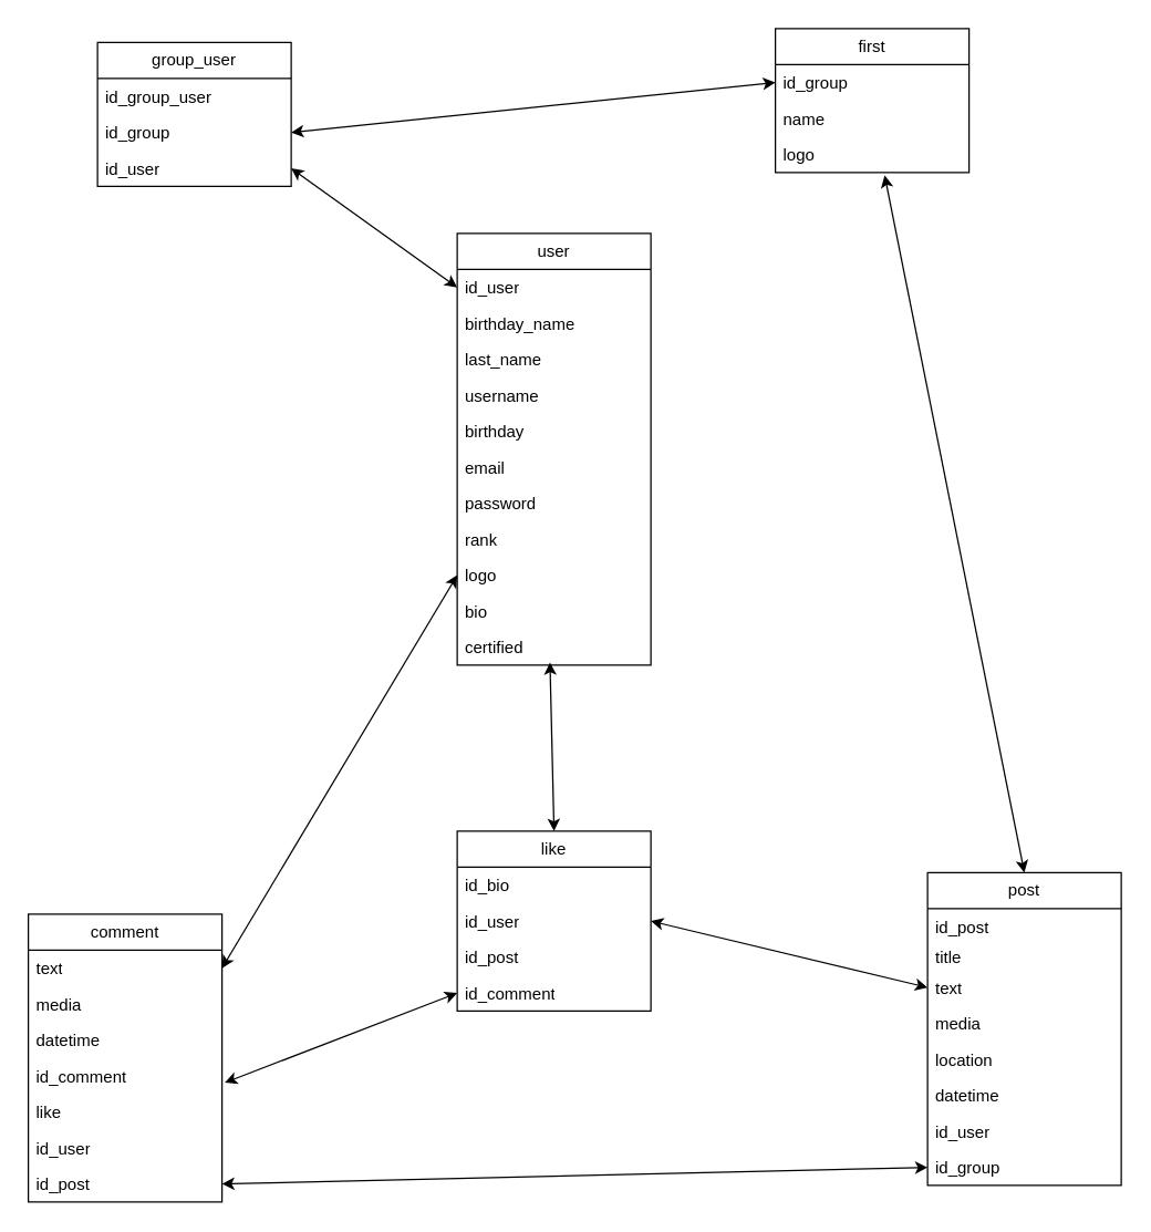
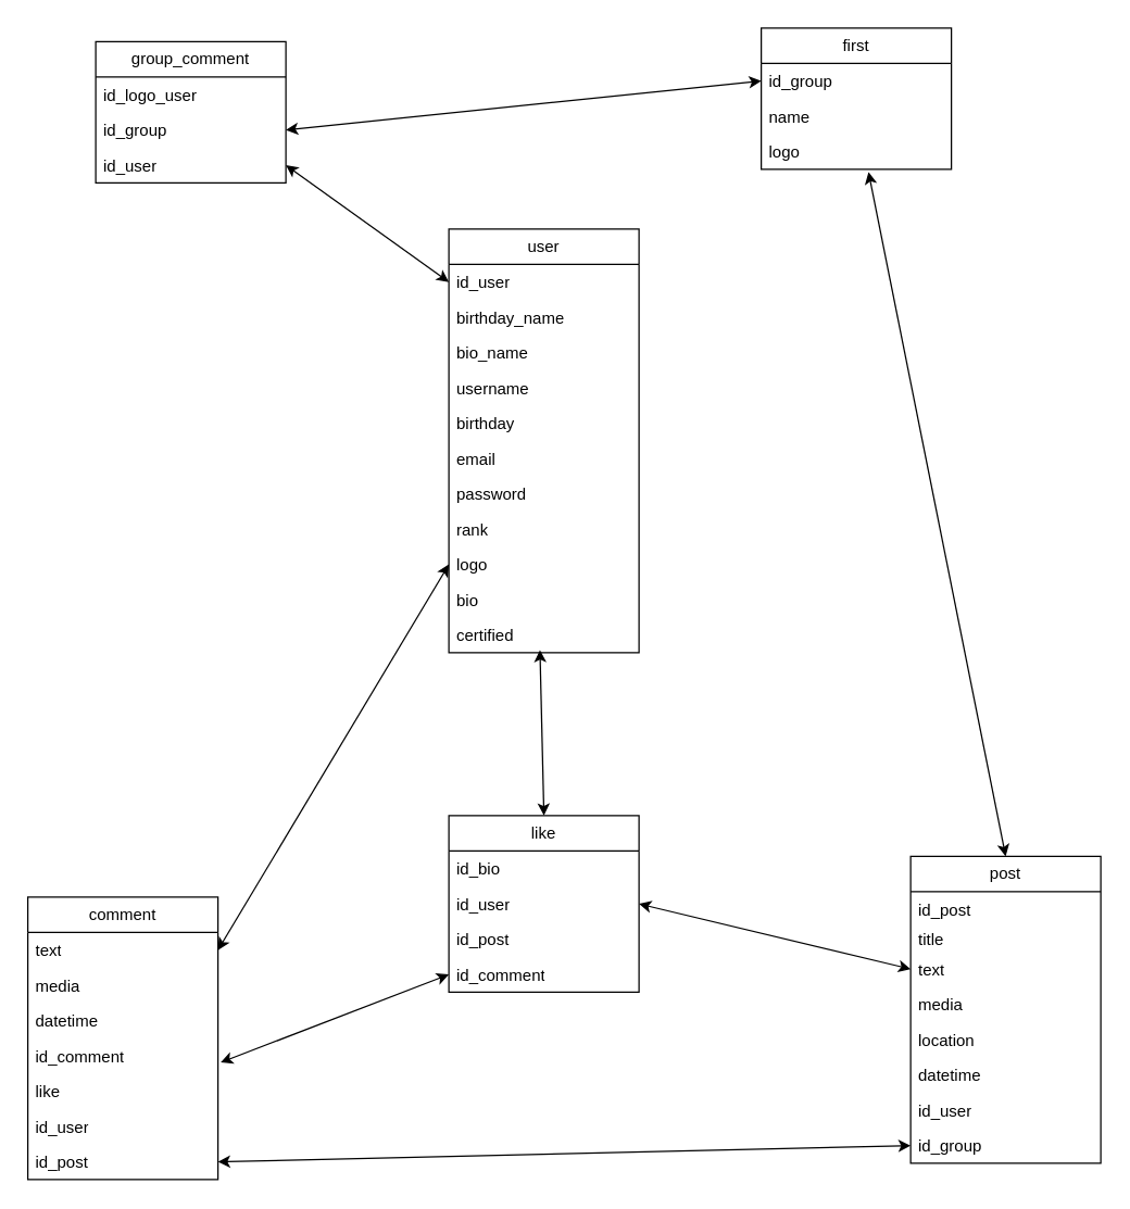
- <mxCell id="27" value="group_user" style="swimlane;fontStyle=0;childLayout=stackLayout;horizontal=1;startSize=26;fillColor=none;horizontalStack=0;resizeParent=1;resizeParentMax=0;resizeLast=0;collapsible=1;marginBottom=0;whiteSpace=wrap;html=1;" parent="1" vertex="1"><mxGeometry x="70" y="30" width="140" height="104" as="geometry" /></mxCell>
+ <mxCell id="27" value="group_comment" style="swimlane;fontStyle=0;childLayout=stackLayout;horizontal=1;startSize=26;fillColor=none;horizontalStack=0;resizeParent=1;resizeParentMax=0;resizeLast=0;collapsible=1;marginBottom=0;whiteSpace=wrap;html=1;" parent="1" vertex="1"><mxGeometry x="70" y="30" width="140" height="104" as="geometry" /></mxCell>
- <mxCell id="28" value="id_group_user" style="text;strokeColor=none;fillColor=none;align=left;verticalAlign=top;spacingLeft=4;spacingRight=4;overflow=hidden;rotatable=0;points=[[0,0.5],[1,0.5]];portConstraint=eastwest;whiteSpace=wrap;html=1;" parent="27" vertex="1"><mxGeometry y="26" width="140" height="26" as="geometry" /></mxCell>
+ <mxCell id="28" value="id_logo_user" style="text;strokeColor=none;fillColor=none;align=left;verticalAlign=top;spacingLeft=4;spacingRight=4;overflow=hidden;rotatable=0;points=[[0,0.5],[1,0.5]];portConstraint=eastwest;whiteSpace=wrap;html=1;" parent="27" vertex="1"><mxGeometry y="26" width="140" height="26" as="geometry" /></mxCell>
- <mxCell id="5" value="last_name" style="text;strokeColor=none;fillColor=none;align=left;verticalAlign=top;spacingLeft=4;spacingRight=4;overflow=hidden;rotatable=0;points=[[0,0.5],[1,0.5]];portConstraint=eastwest;whiteSpace=wrap;html=1;" parent="2" vertex="1"><mxGeometry y="78" width="140" height="26" as="geometry" /></mxCell>
+ <mxCell id="5" value="bio_name" style="text;strokeColor=none;fillColor=none;align=left;verticalAlign=top;spacingLeft=4;spacingRight=4;overflow=hidden;rotatable=0;points=[[0,0.5],[1,0.5]];portConstraint=eastwest;whiteSpace=wrap;html=1;" parent="2" vertex="1"><mxGeometry y="78" width="140" height="26" as="geometry" /></mxCell>
